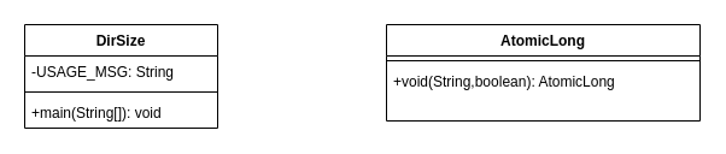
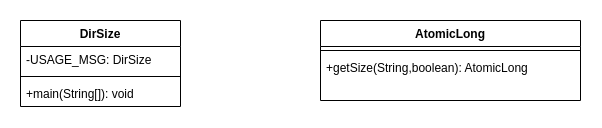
- <mxCell id="3" value="-USAGE_MSG: String" style="text;strokeColor=none;fillColor=none;align=left;verticalAlign=top;spacingLeft=4;spacingRight=4;overflow=hidden;rotatable=0;points=[[0,0.5],[1,0.5]];portConstraint=eastwest;" vertex="1" parent="2"><mxGeometry y="26" width="160" height="26" as="geometry" /></mxCell>
+ <mxCell id="3" value="-USAGE_MSG: DirSize" style="text;strokeColor=none;fillColor=none;align=left;verticalAlign=top;spacingLeft=4;spacingRight=4;overflow=hidden;rotatable=0;points=[[0,0.5],[1,0.5]];portConstraint=eastwest;" vertex="1" parent="2"><mxGeometry y="26" width="160" height="26" as="geometry" /></mxCell>
- <mxCell id="8" value="+void(String,boolean): AtomicLong&#10;" style="text;strokeColor=none;fillColor=none;align=left;verticalAlign=top;spacingLeft=4;spacingRight=4;overflow=hidden;rotatable=0;points=[[0,0.5],[1,0.5]];portConstraint=eastwest;" vertex="1" parent="6"><mxGeometry y="34" width="260" height="46" as="geometry" /></mxCell>
+ <mxCell id="8" value="+getSize(String,boolean): AtomicLong&#10;" style="text;strokeColor=none;fillColor=none;align=left;verticalAlign=top;spacingLeft=4;spacingRight=4;overflow=hidden;rotatable=0;points=[[0,0.5],[1,0.5]];portConstraint=eastwest;" vertex="1" parent="6"><mxGeometry y="34" width="260" height="46" as="geometry" /></mxCell>
